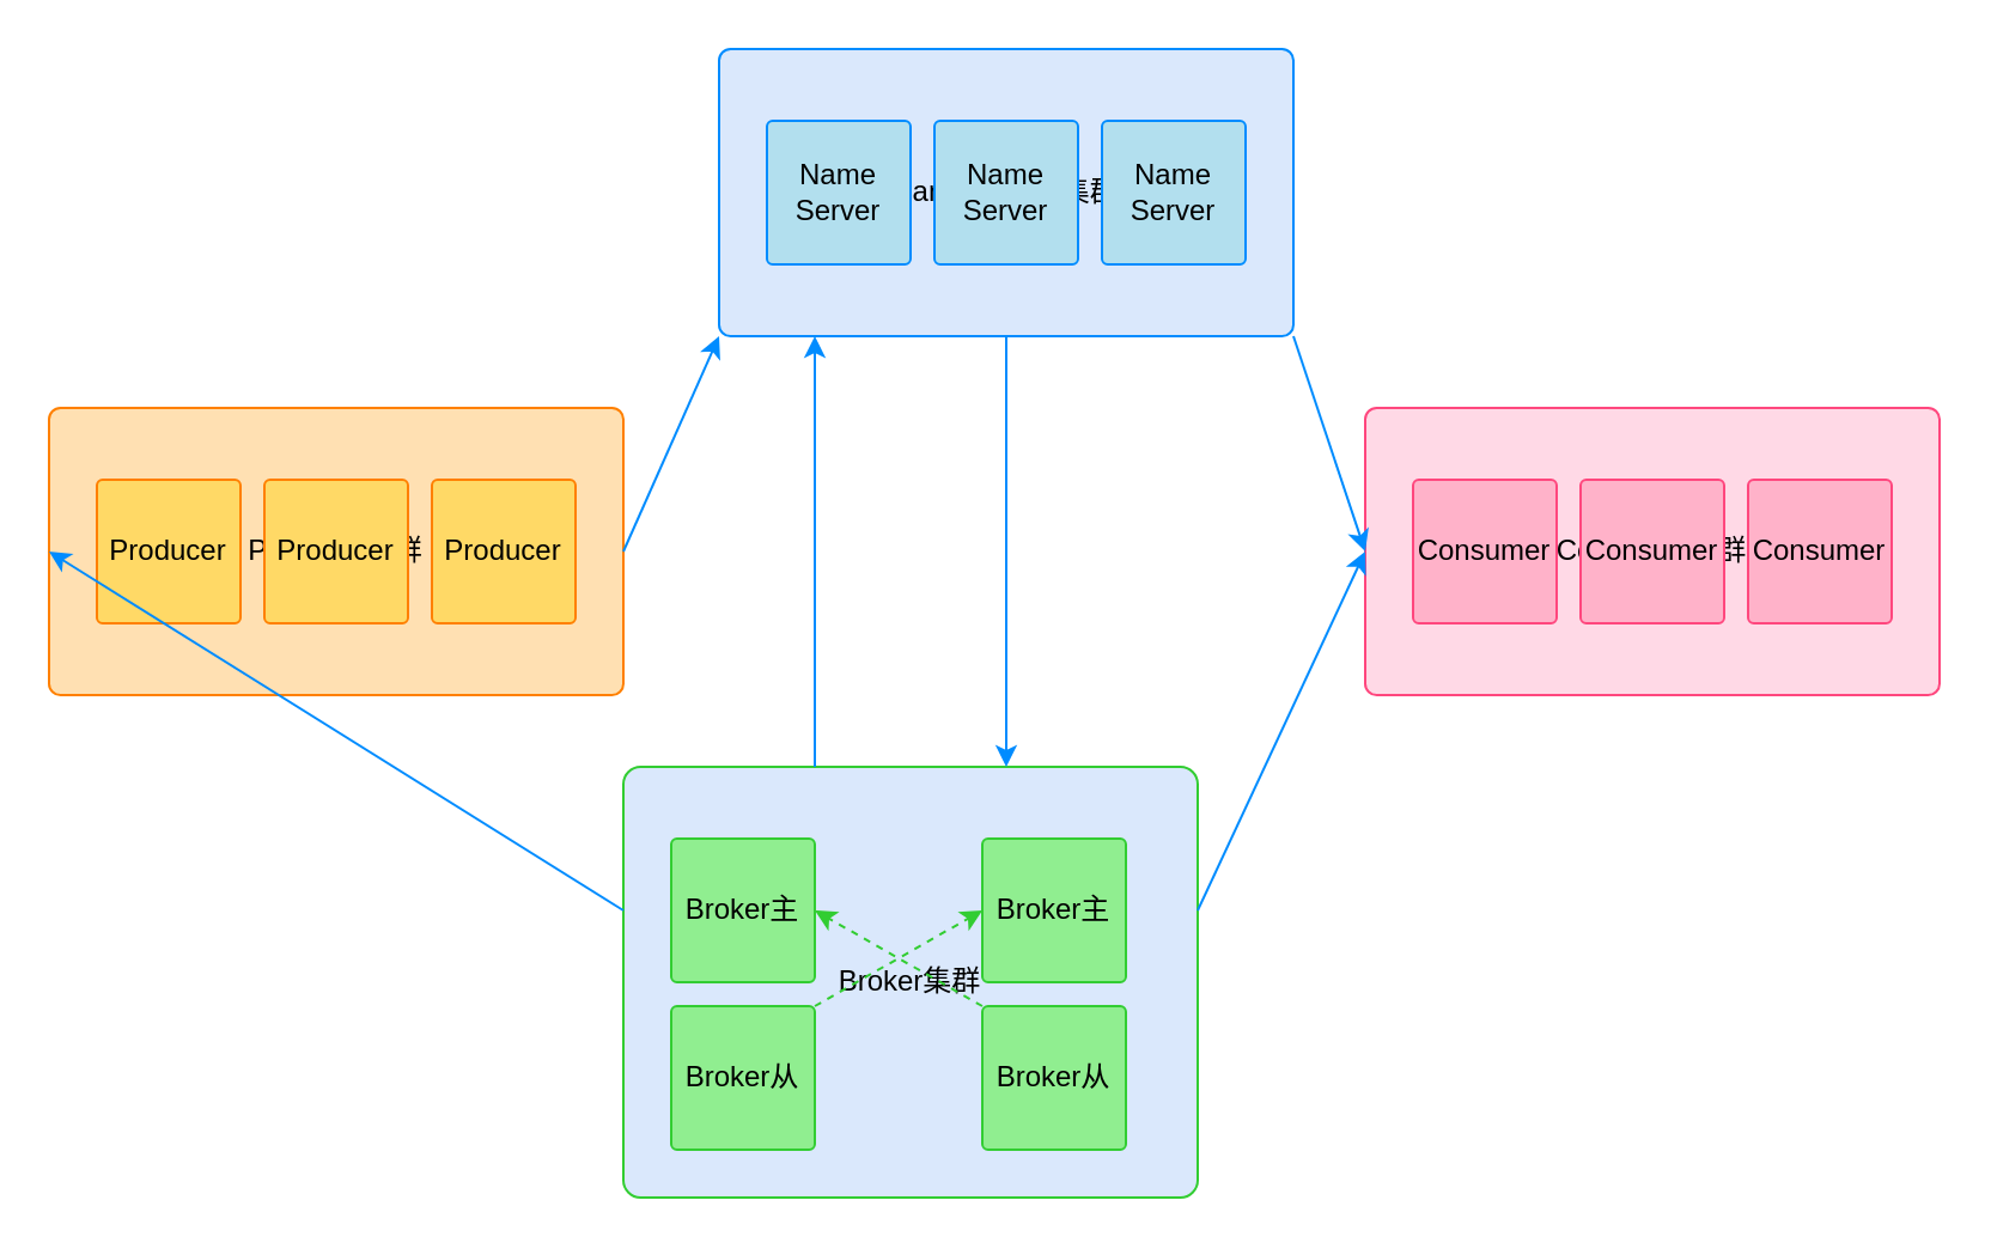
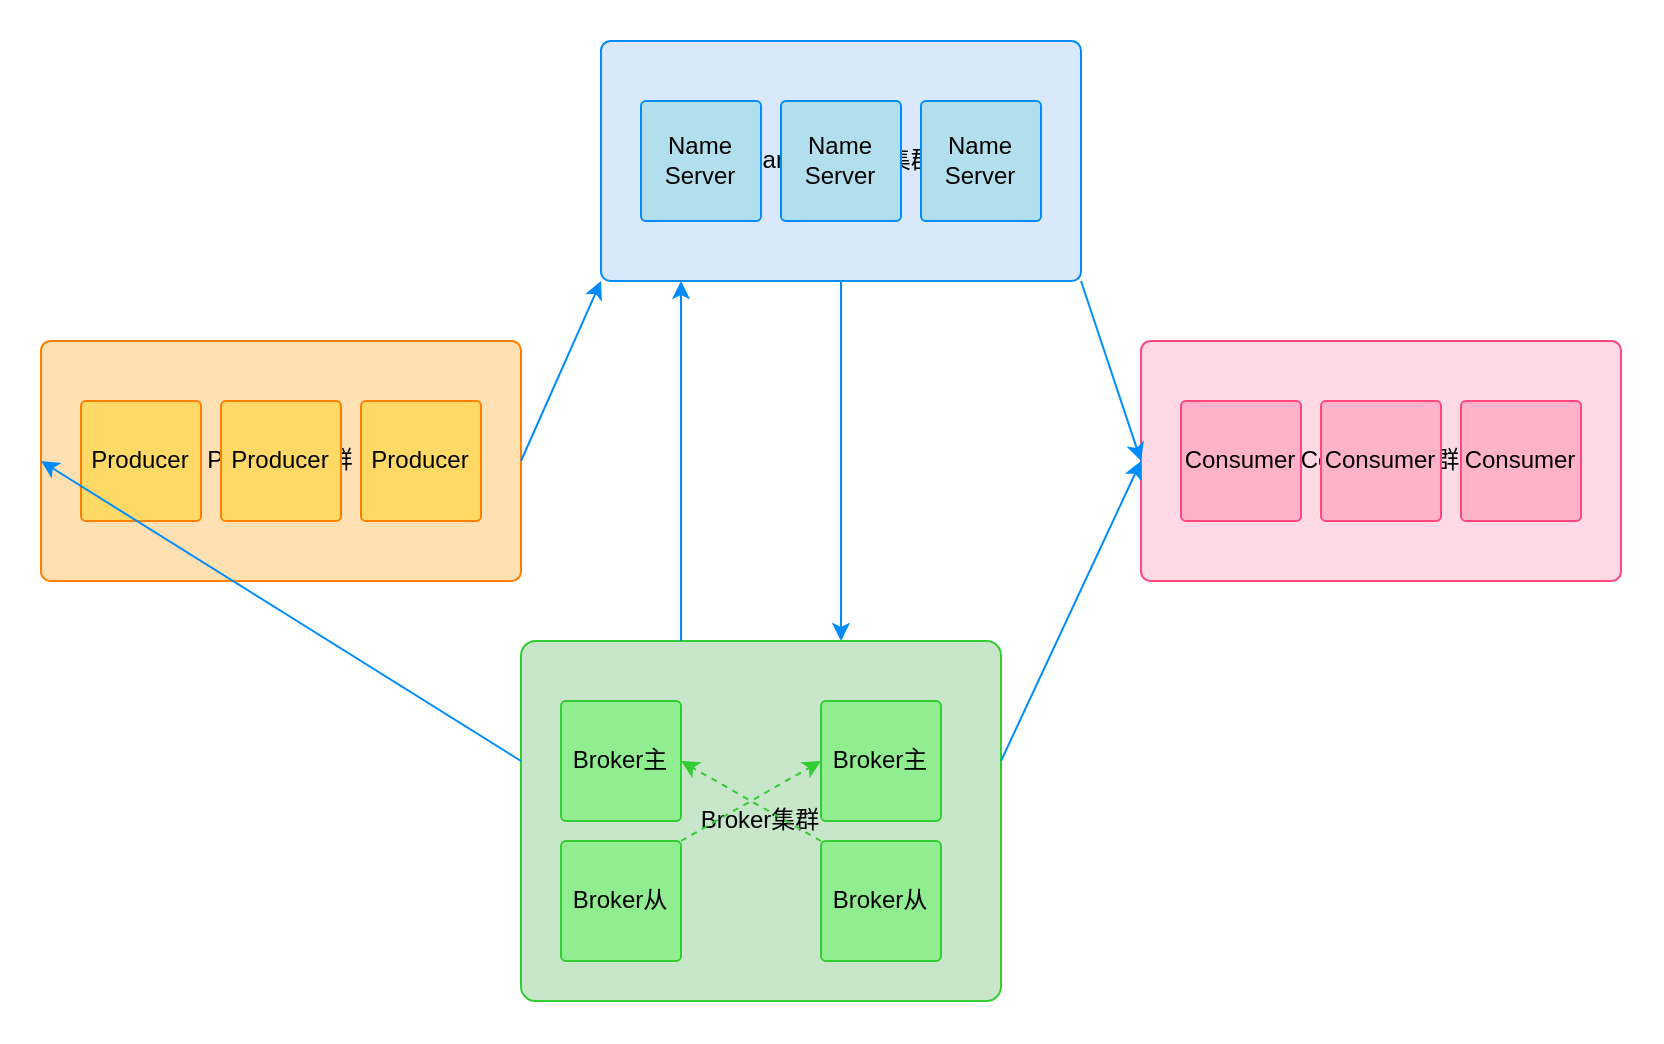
- <mxCell id="10" value="Broker集群" style="rounded=1;whiteSpace=wrap;html=1;arcSize=4;strokeColor=#32CD32;fillColor=#dae8fc;" vertex="1" parent="1"><mxGeometry x="260" y="320" width="240" height="180" as="geometry" /></mxCell>
+ <mxCell id="10" value="Broker集群" style="rounded=1;whiteSpace=wrap;html=1;arcSize=4;strokeColor=#32CD32;fillColor=#C8E6C9;" vertex="1" parent="1"><mxGeometry x="260" y="320" width="240" height="180" as="geometry" /></mxCell>
